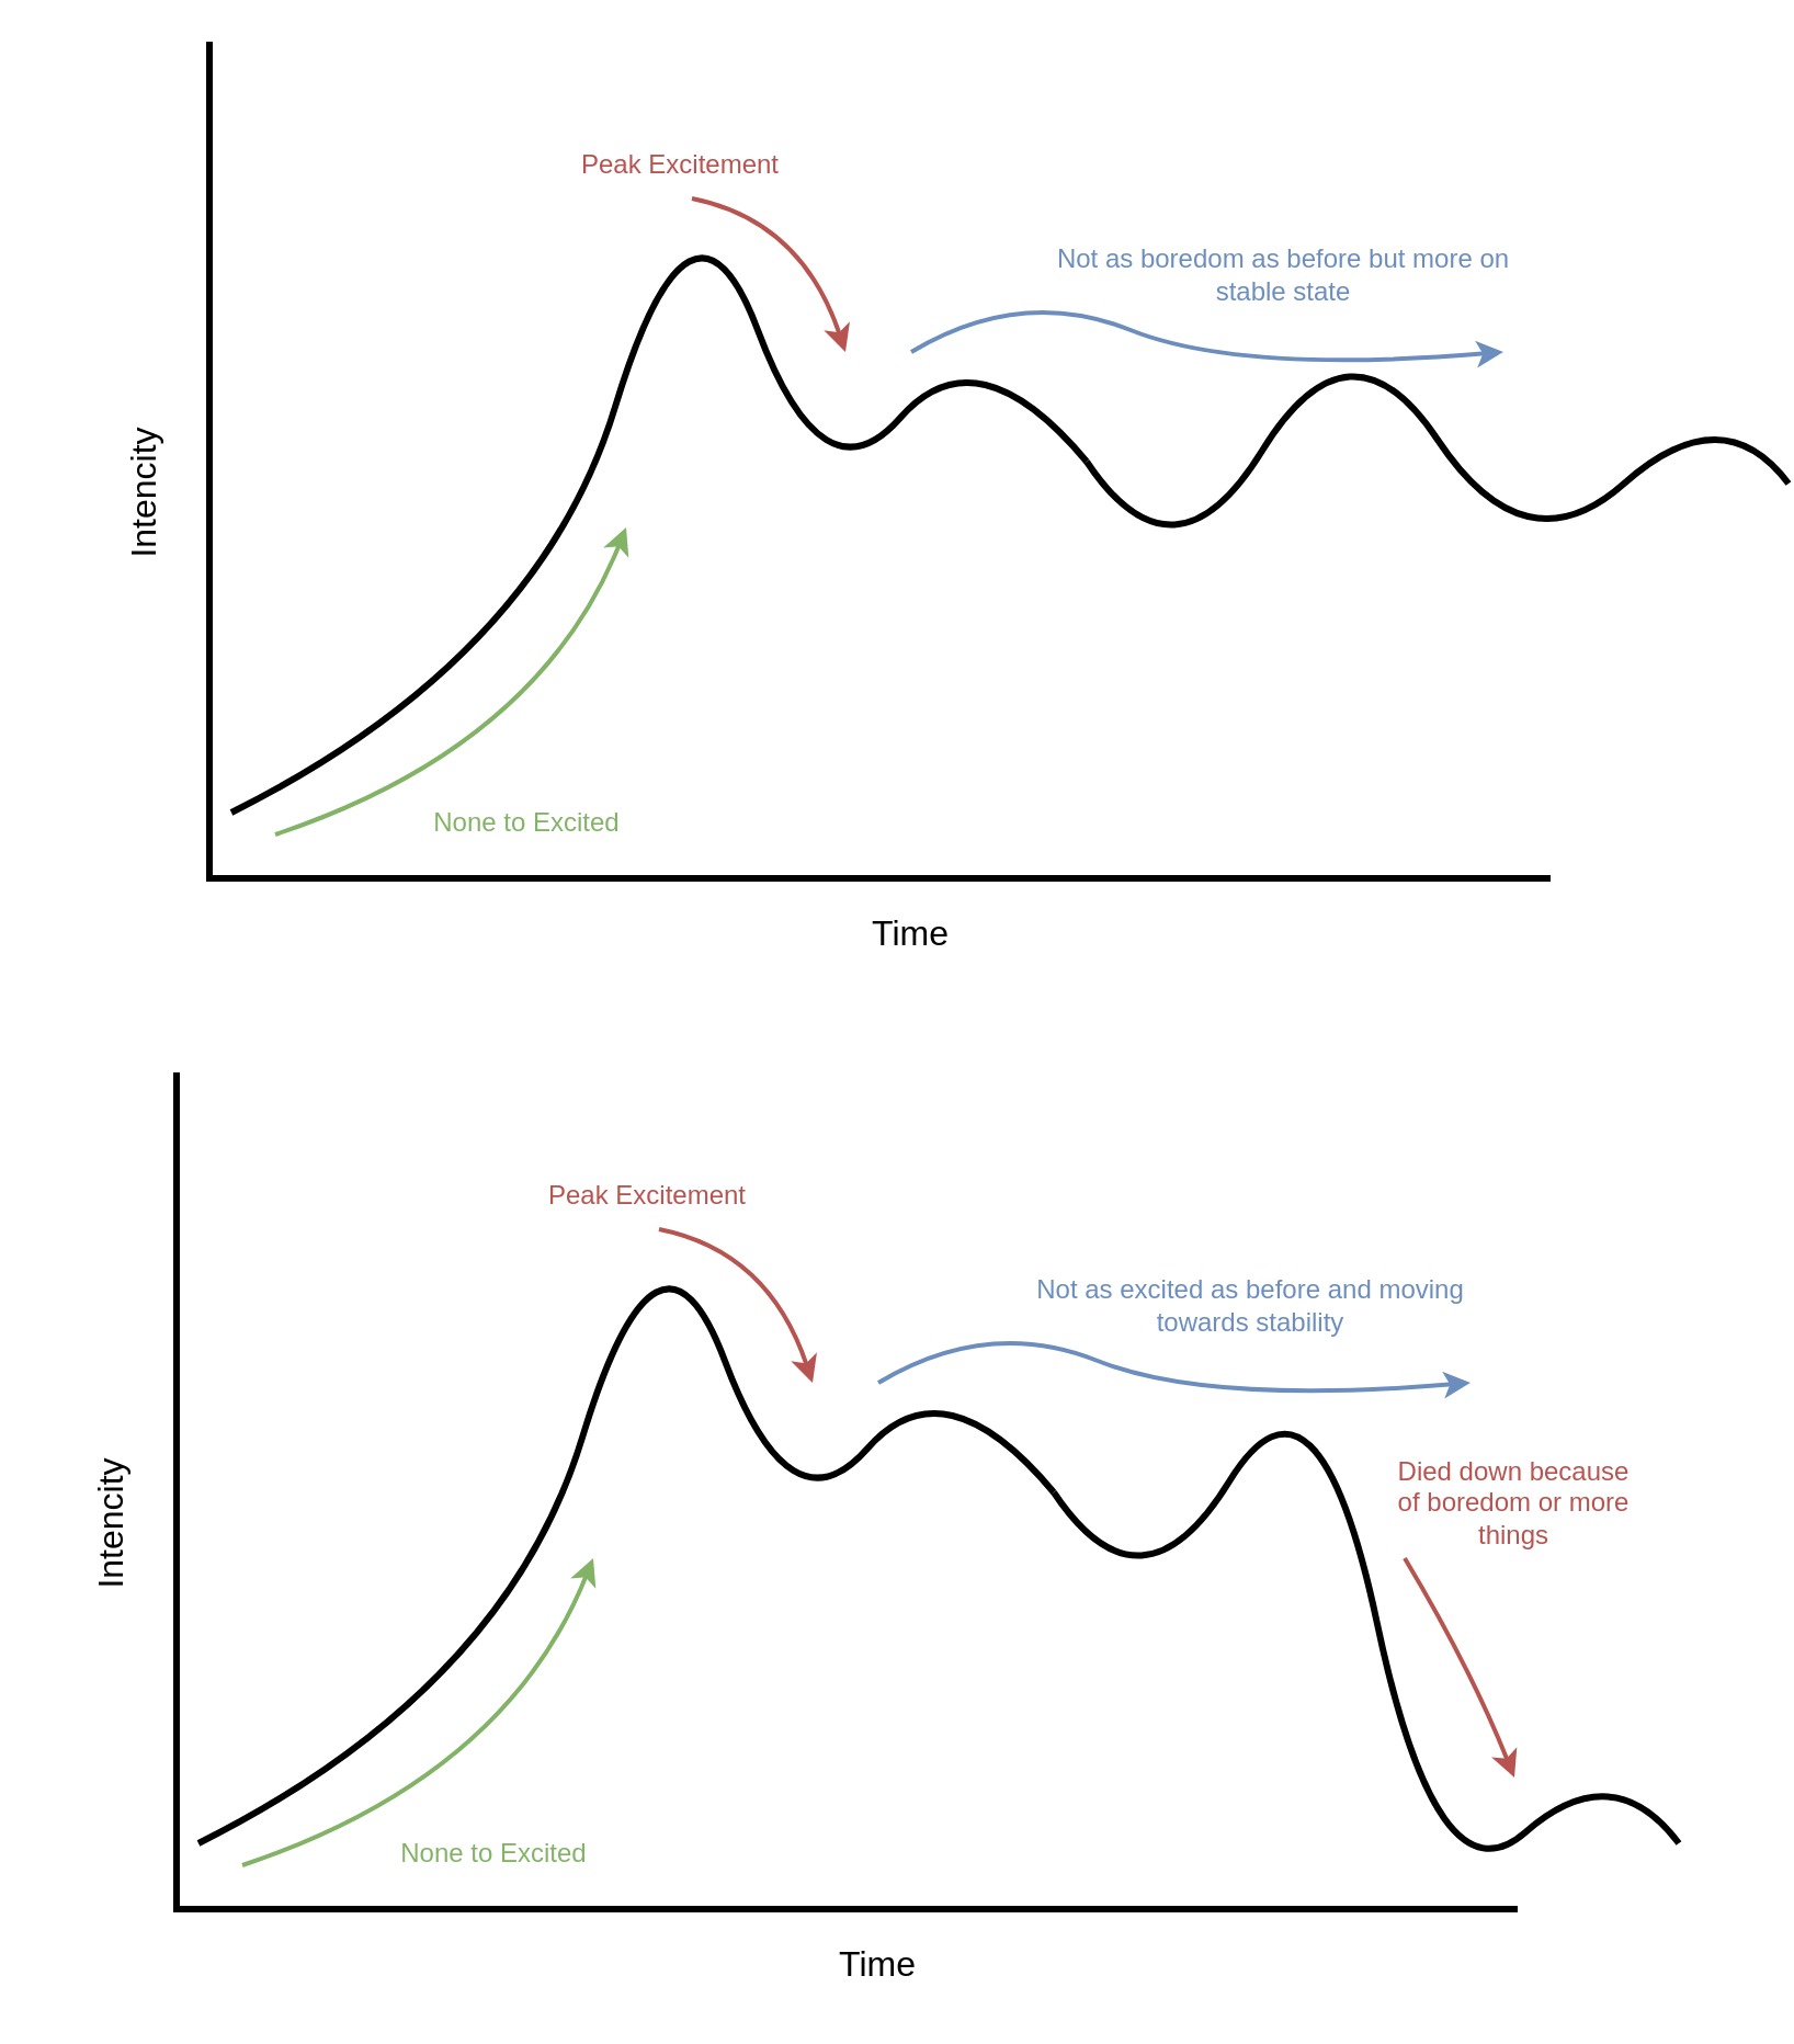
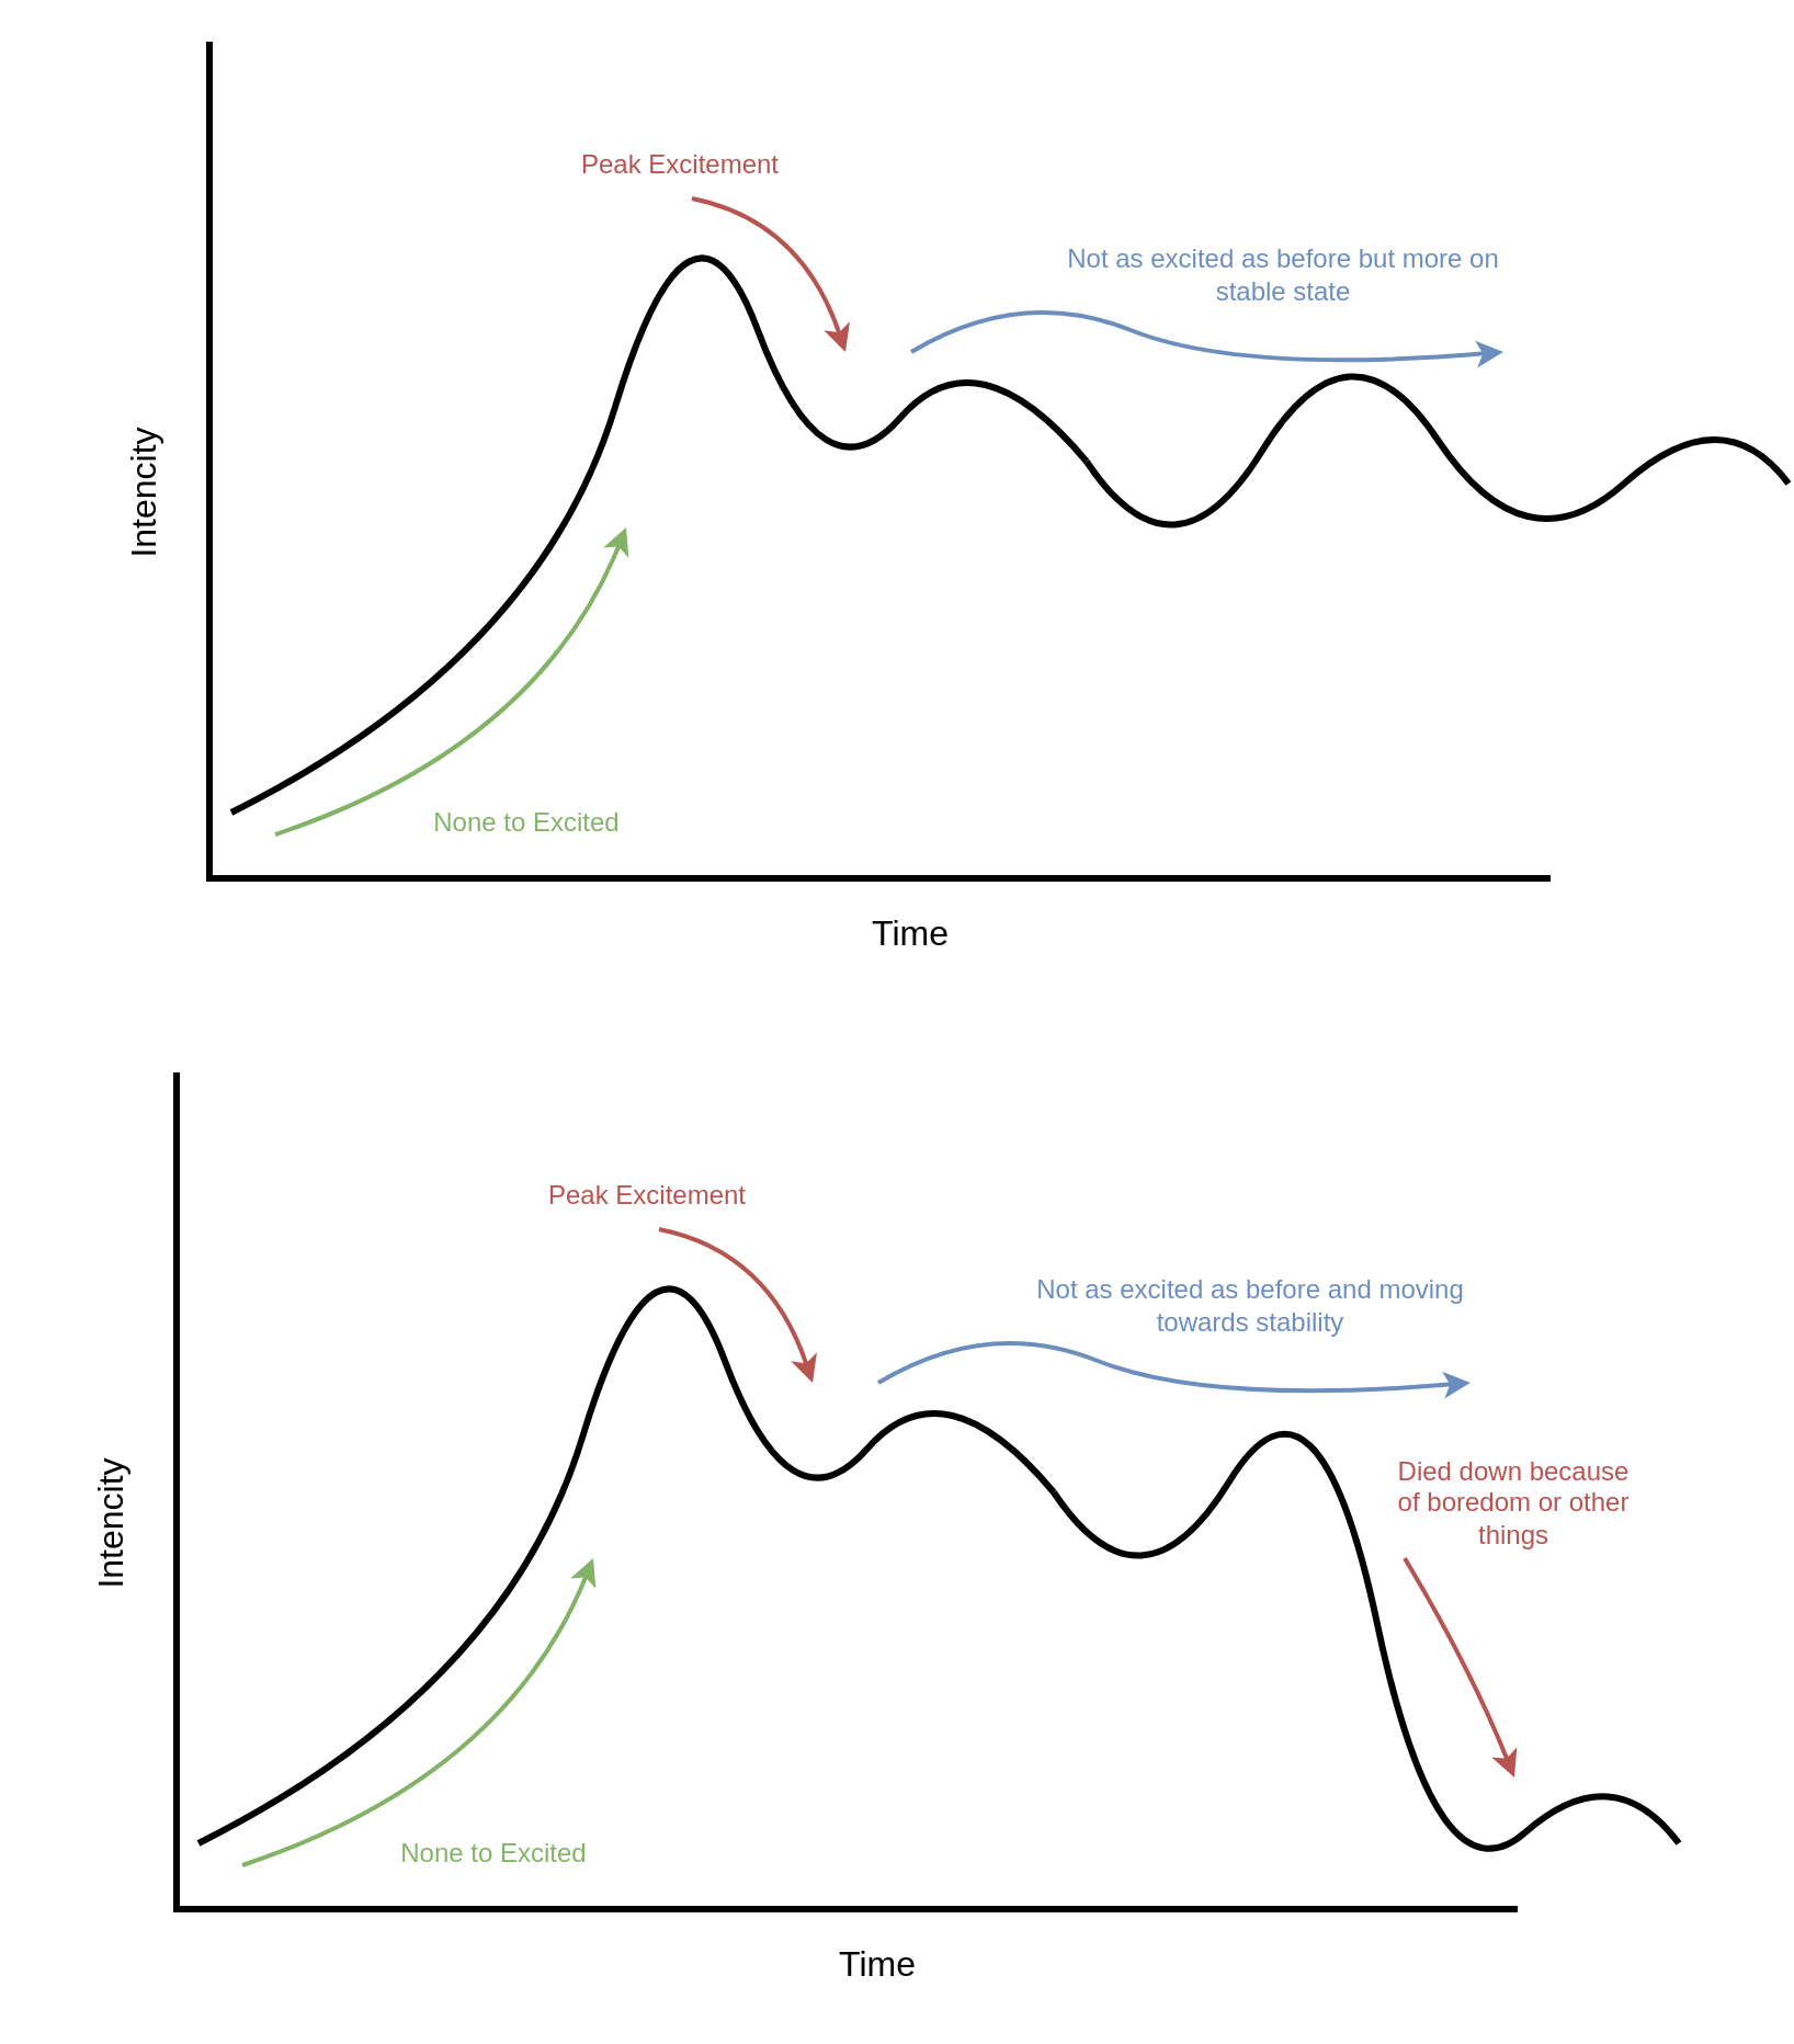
- <mxCell id="11" value="Not as boredom as before but more on stable state" style="text;html=1;align=center;verticalAlign=middle;whiteSpace=wrap;rounded=0;fontColor=#6C8EBF;" parent="2" vertex="1"><mxGeometry x="425" y="90" width="220" height="30" as="geometry" /></mxCell>
+ <mxCell id="11" value="Not as excited as before but more on stable state" style="text;html=1;align=center;verticalAlign=middle;whiteSpace=wrap;rounded=0;fontColor=#6C8EBF;" parent="2" vertex="1"><mxGeometry x="425" y="90" width="220" height="30" as="geometry" /></mxCell>
- <mxCell id="27" value="Died down because of boredom or more things" style="text;html=1;align=center;verticalAlign=middle;whiteSpace=wrap;rounded=0;fontColor=#B85450;" vertex="1" parent="14"><mxGeometry x="600" y="180" width="110" height="30" as="geometry" /></mxCell>
+ <mxCell id="27" value="Died down because of boredom or other things" style="text;html=1;align=center;verticalAlign=middle;whiteSpace=wrap;rounded=0;fontColor=#B85450;" vertex="1" parent="14"><mxGeometry x="600" y="180" width="110" height="30" as="geometry" /></mxCell>
